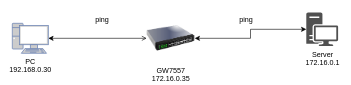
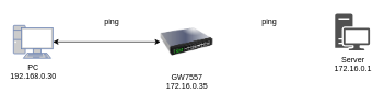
- <mxCell id="2" style="edgeStyle=orthogonalEdgeStyle;rounded=0;orthogonalLoop=1;jettySize=auto;html=1;exitX=1;exitY=0.5;exitDx=0;exitDy=0;startArrow=classic;startFill=1;" parent="1" source="3" target="6" edge="1"><mxGeometry relative="1" as="geometry" /></mxCell>
- <mxCell id="4" style="edgeStyle=orthogonalEdgeStyle;rounded=0;orthogonalLoop=1;jettySize=auto;html=1;exitX=1;exitY=0.5;exitDx=0;exitDy=0;exitPerimeter=0;entryX=0;entryY=0.5;entryDx=0;entryDy=0;startArrow=classic;startFill=1;endArrow=open;" parent="1" source="5" target="3" edge="1"><mxGeometry relative="1" as="geometry" /></mxCell>
+ <mxCell id="4" style="edgeStyle=orthogonalEdgeStyle;rounded=0;orthogonalLoop=1;jettySize=auto;html=1;exitX=1;exitY=0.5;exitDx=0;exitDy=0;exitPerimeter=0;entryX=0;entryY=0.5;entryDx=0;entryDy=0;startArrow=classic;startFill=1;" parent="1" source="5" target="3" edge="1"><mxGeometry relative="1" as="geometry" /></mxCell>
